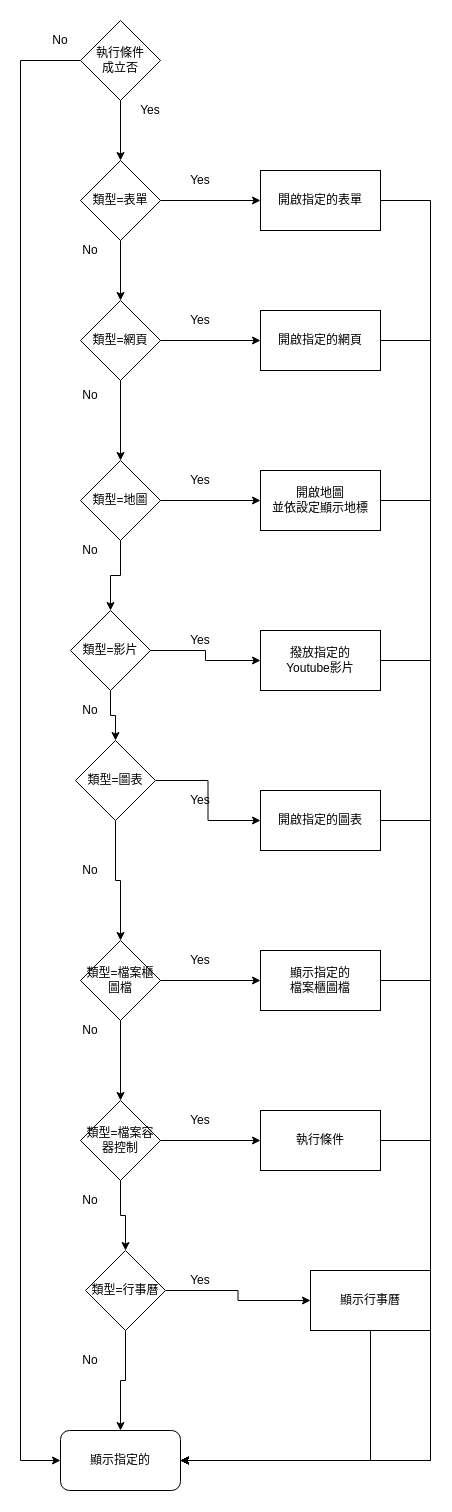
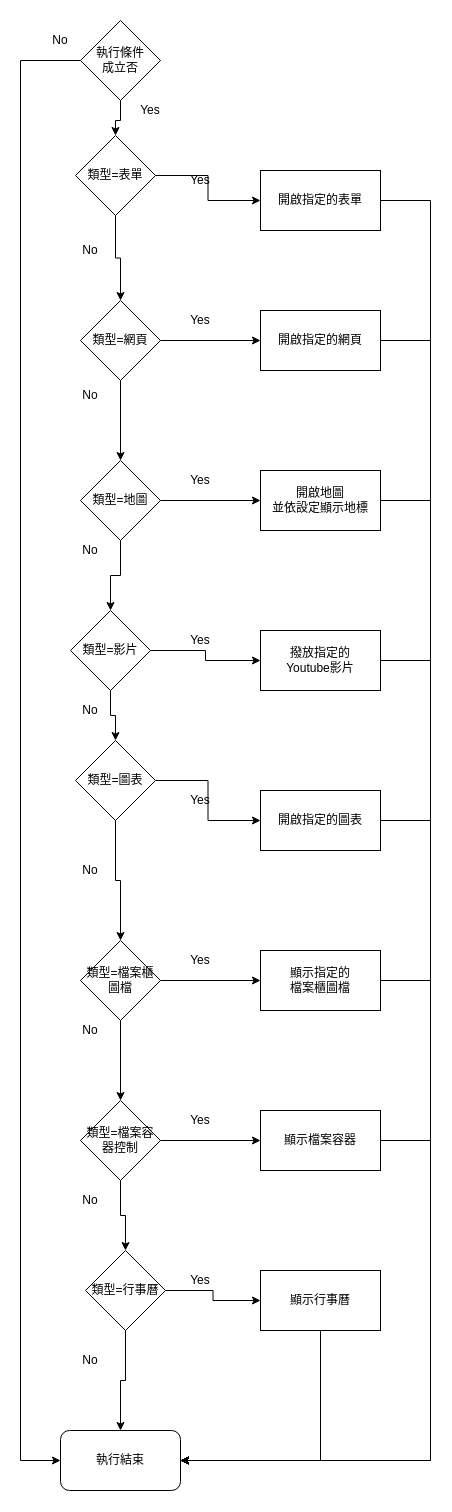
- <mxCell id="4" value="類型=表單" style="rhombus;whiteSpace=wrap;html=1;" parent="1" vertex="1"><mxGeometry x="80" y="160" width="80" height="80" as="geometry" /></mxCell>
+ <mxCell id="4" value="類型=表單" style="rhombus;whiteSpace=wrap;html=1;" parent="1" vertex="1"><mxGeometry x="75" y="135" width="80" height="80" as="geometry" /></mxCell>
- <mxCell id="41" value="執行條件" style="whiteSpace=wrap;html=1;" parent="1" vertex="1"><mxGeometry x="260" y="1110" width="120" height="60" as="geometry" /></mxCell>
+ <mxCell id="41" value="顯示檔案容器" style="whiteSpace=wrap;html=1;" parent="1" vertex="1"><mxGeometry x="260" y="1110" width="120" height="60" as="geometry" /></mxCell>
- <mxCell id="37" value="顯示行事曆" style="whiteSpace=wrap;html=1;" parent="1" vertex="1"><mxGeometry x="310" y="1270" width="120" height="60" as="geometry" /></mxCell>
+ <mxCell id="37" value="顯示行事曆" style="whiteSpace=wrap;html=1;" parent="1" vertex="1"><mxGeometry x="260" y="1270" width="120" height="60" as="geometry" /></mxCell>
- <mxCell id="42" value="顯示指定的" style="rounded=1;whiteSpace=wrap;html=1;" parent="1" vertex="1"><mxGeometry x="60" y="1430" width="120" height="60" as="geometry" /></mxCell>
+ <mxCell id="42" value="執行結束" style="rounded=1;whiteSpace=wrap;html=1;" parent="1" vertex="1"><mxGeometry x="60" y="1430" width="120" height="60" as="geometry" /></mxCell>
